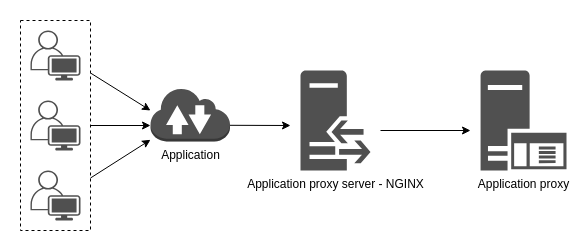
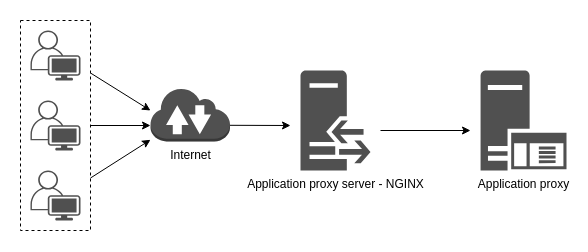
- <mxCell id="5" value="Application" style="outlineConnect=0;dashed=0;verticalLabelPosition=bottom;verticalAlign=top;align=center;html=1;shape=mxgraph.aws3.internet_2;fillColor=#505050;gradientColor=none;" vertex="1" parent="1"><mxGeometry x="150" y="87" width="79.5" height="54" as="geometry" /></mxCell>
+ <mxCell id="5" value="Internet" style="outlineConnect=0;dashed=0;verticalLabelPosition=bottom;verticalAlign=top;align=center;html=1;shape=mxgraph.aws3.internet_2;fillColor=#505050;gradientColor=none;" vertex="1" parent="1"><mxGeometry x="150" y="87" width="79.5" height="54" as="geometry" /></mxCell>
